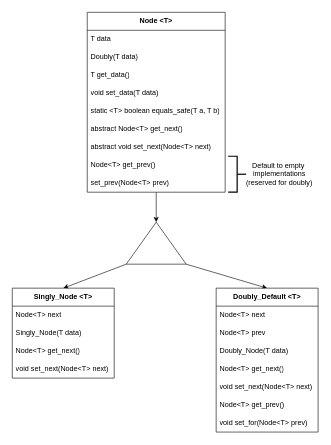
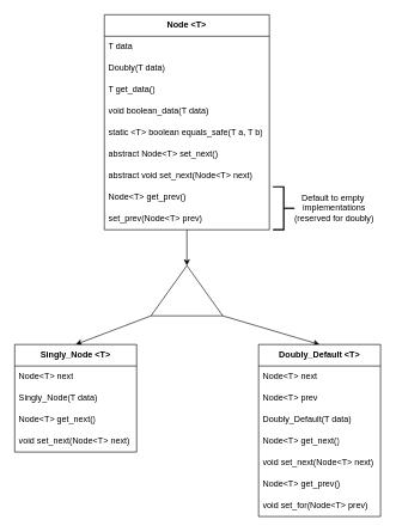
- <mxCell id="10" value="void set_data(T data)" style="text;strokeColor=none;fillColor=none;align=left;verticalAlign=middle;spacingLeft=4;spacingRight=4;overflow=hidden;points=[[0,0.5],[1,0.5]];portConstraint=eastwest;rotatable=0;whiteSpace=wrap;html=1;" parent="6" vertex="1"><mxGeometry y="120" width="230" height="30" as="geometry" /></mxCell>
+ <mxCell id="10" value="void boolean_data(T data)" style="text;strokeColor=none;fillColor=none;align=left;verticalAlign=middle;spacingLeft=4;spacingRight=4;overflow=hidden;points=[[0,0.5],[1,0.5]];portConstraint=eastwest;rotatable=0;whiteSpace=wrap;html=1;" parent="6" vertex="1"><mxGeometry y="120" width="230" height="30" as="geometry" /></mxCell>
- <mxCell id="12" value="abstract Node&amp;lt;T&amp;gt; get_next()" style="text;strokeColor=none;fillColor=none;align=left;verticalAlign=middle;spacingLeft=4;spacingRight=4;overflow=hidden;points=[[0,0.5],[1,0.5]];portConstraint=eastwest;rotatable=0;whiteSpace=wrap;html=1;" parent="6" vertex="1"><mxGeometry y="180" width="230" height="30" as="geometry" /></mxCell>
+ <mxCell id="12" value="abstract Node&amp;lt;T&amp;gt; set_next()" style="text;strokeColor=none;fillColor=none;align=left;verticalAlign=middle;spacingLeft=4;spacingRight=4;overflow=hidden;points=[[0,0.5],[1,0.5]];portConstraint=eastwest;rotatable=0;whiteSpace=wrap;html=1;" parent="6" vertex="1"><mxGeometry y="180" width="230" height="30" as="geometry" /></mxCell>
- <mxCell id="24" value="Doubly_Node(T data)" style="text;strokeColor=none;fillColor=none;align=left;verticalAlign=middle;spacingLeft=4;spacingRight=4;overflow=hidden;points=[[0,0.5],[1,0.5]];portConstraint=eastwest;rotatable=0;whiteSpace=wrap;html=1;" parent="21" vertex="1"><mxGeometry y="90" width="170" height="30" as="geometry" /></mxCell>
+ <mxCell id="24" value="Doubly_Default(T data)" style="text;strokeColor=none;fillColor=none;align=left;verticalAlign=middle;spacingLeft=4;spacingRight=4;overflow=hidden;points=[[0,0.5],[1,0.5]];portConstraint=eastwest;rotatable=0;whiteSpace=wrap;html=1;" parent="21" vertex="1"><mxGeometry y="90" width="170" height="30" as="geometry" /></mxCell>
